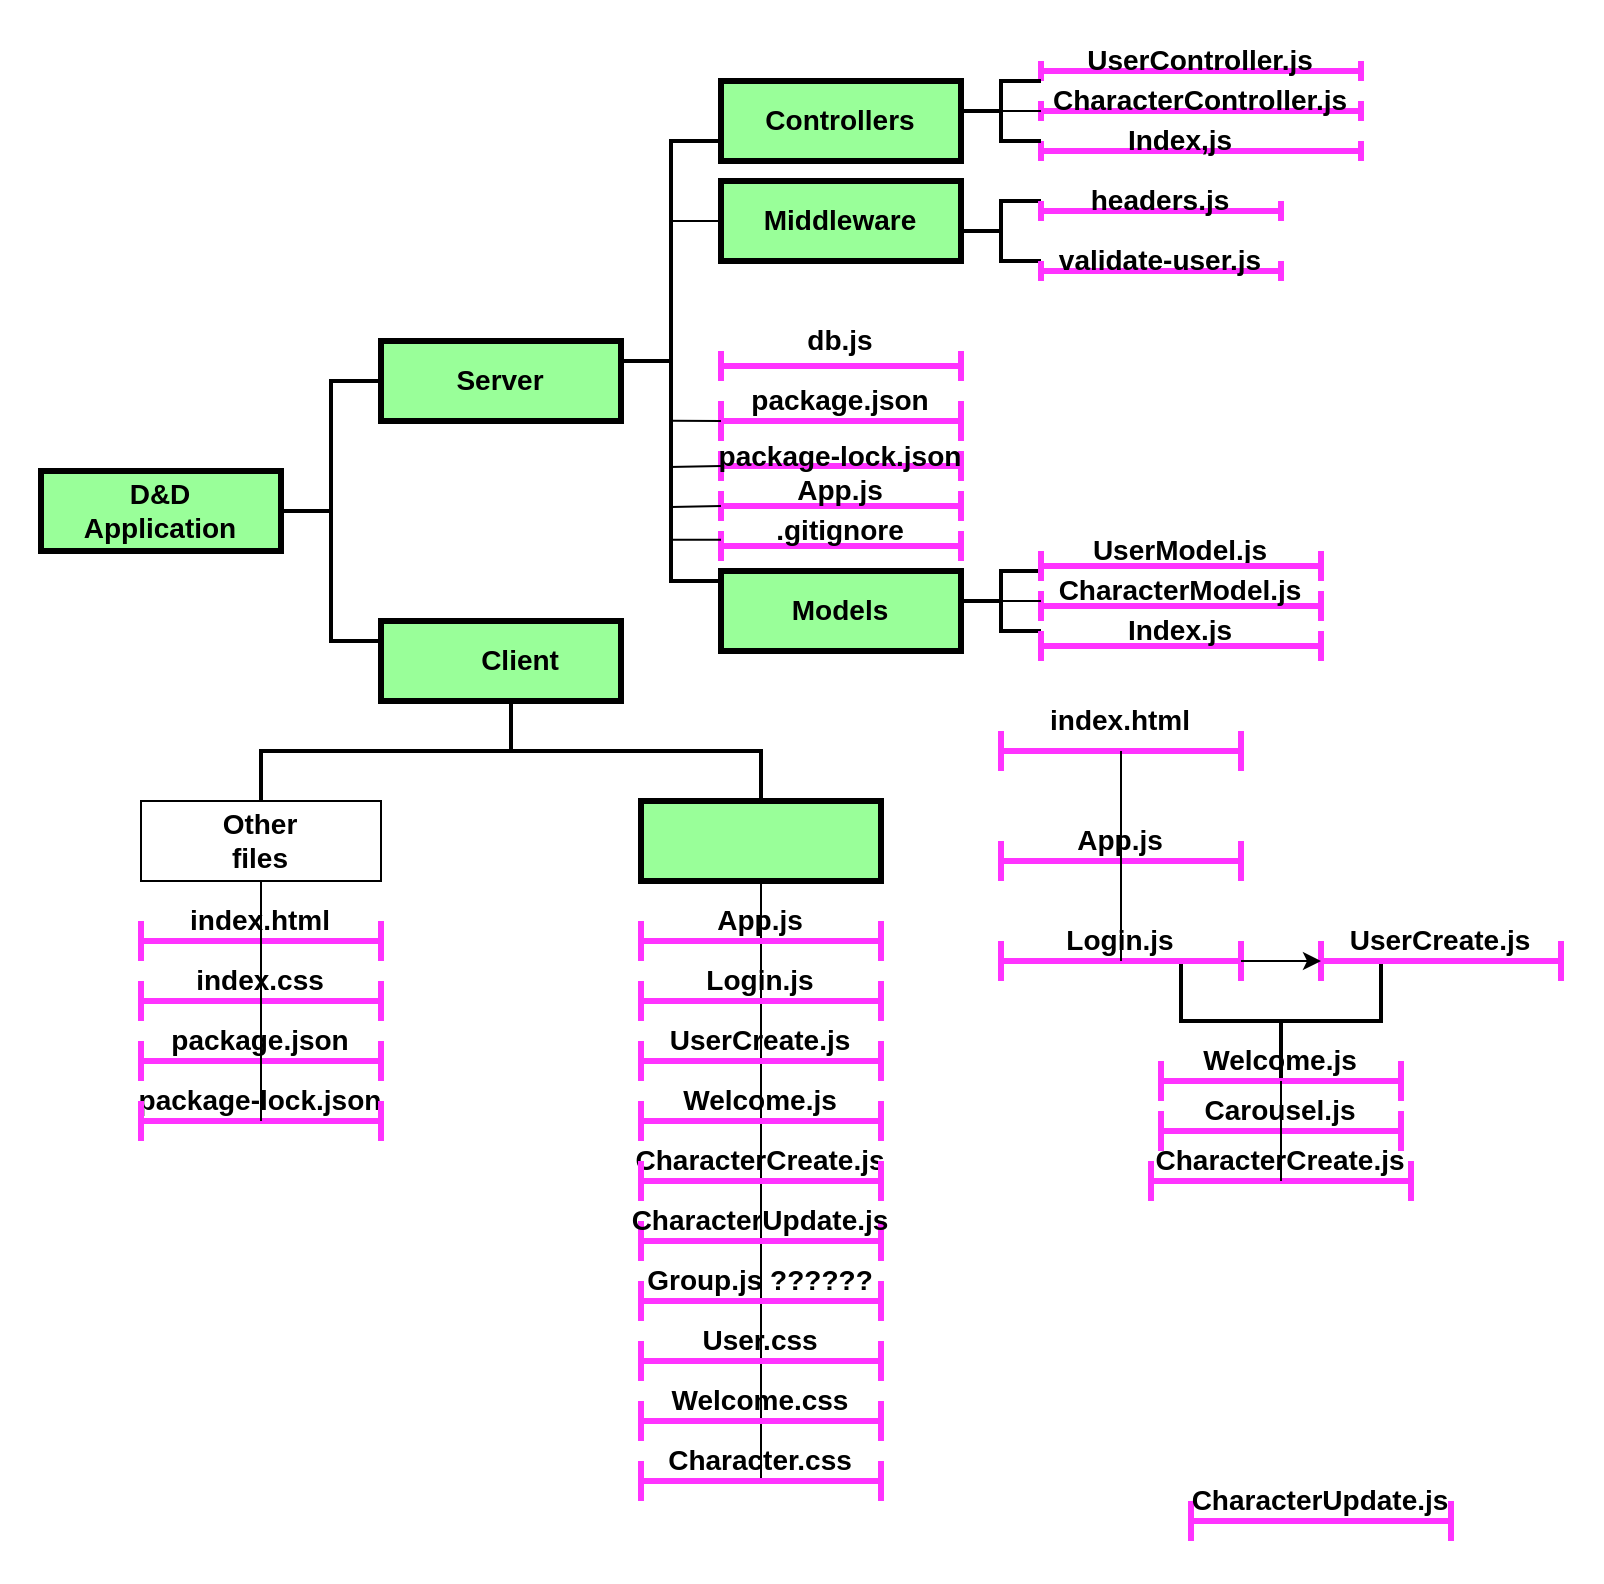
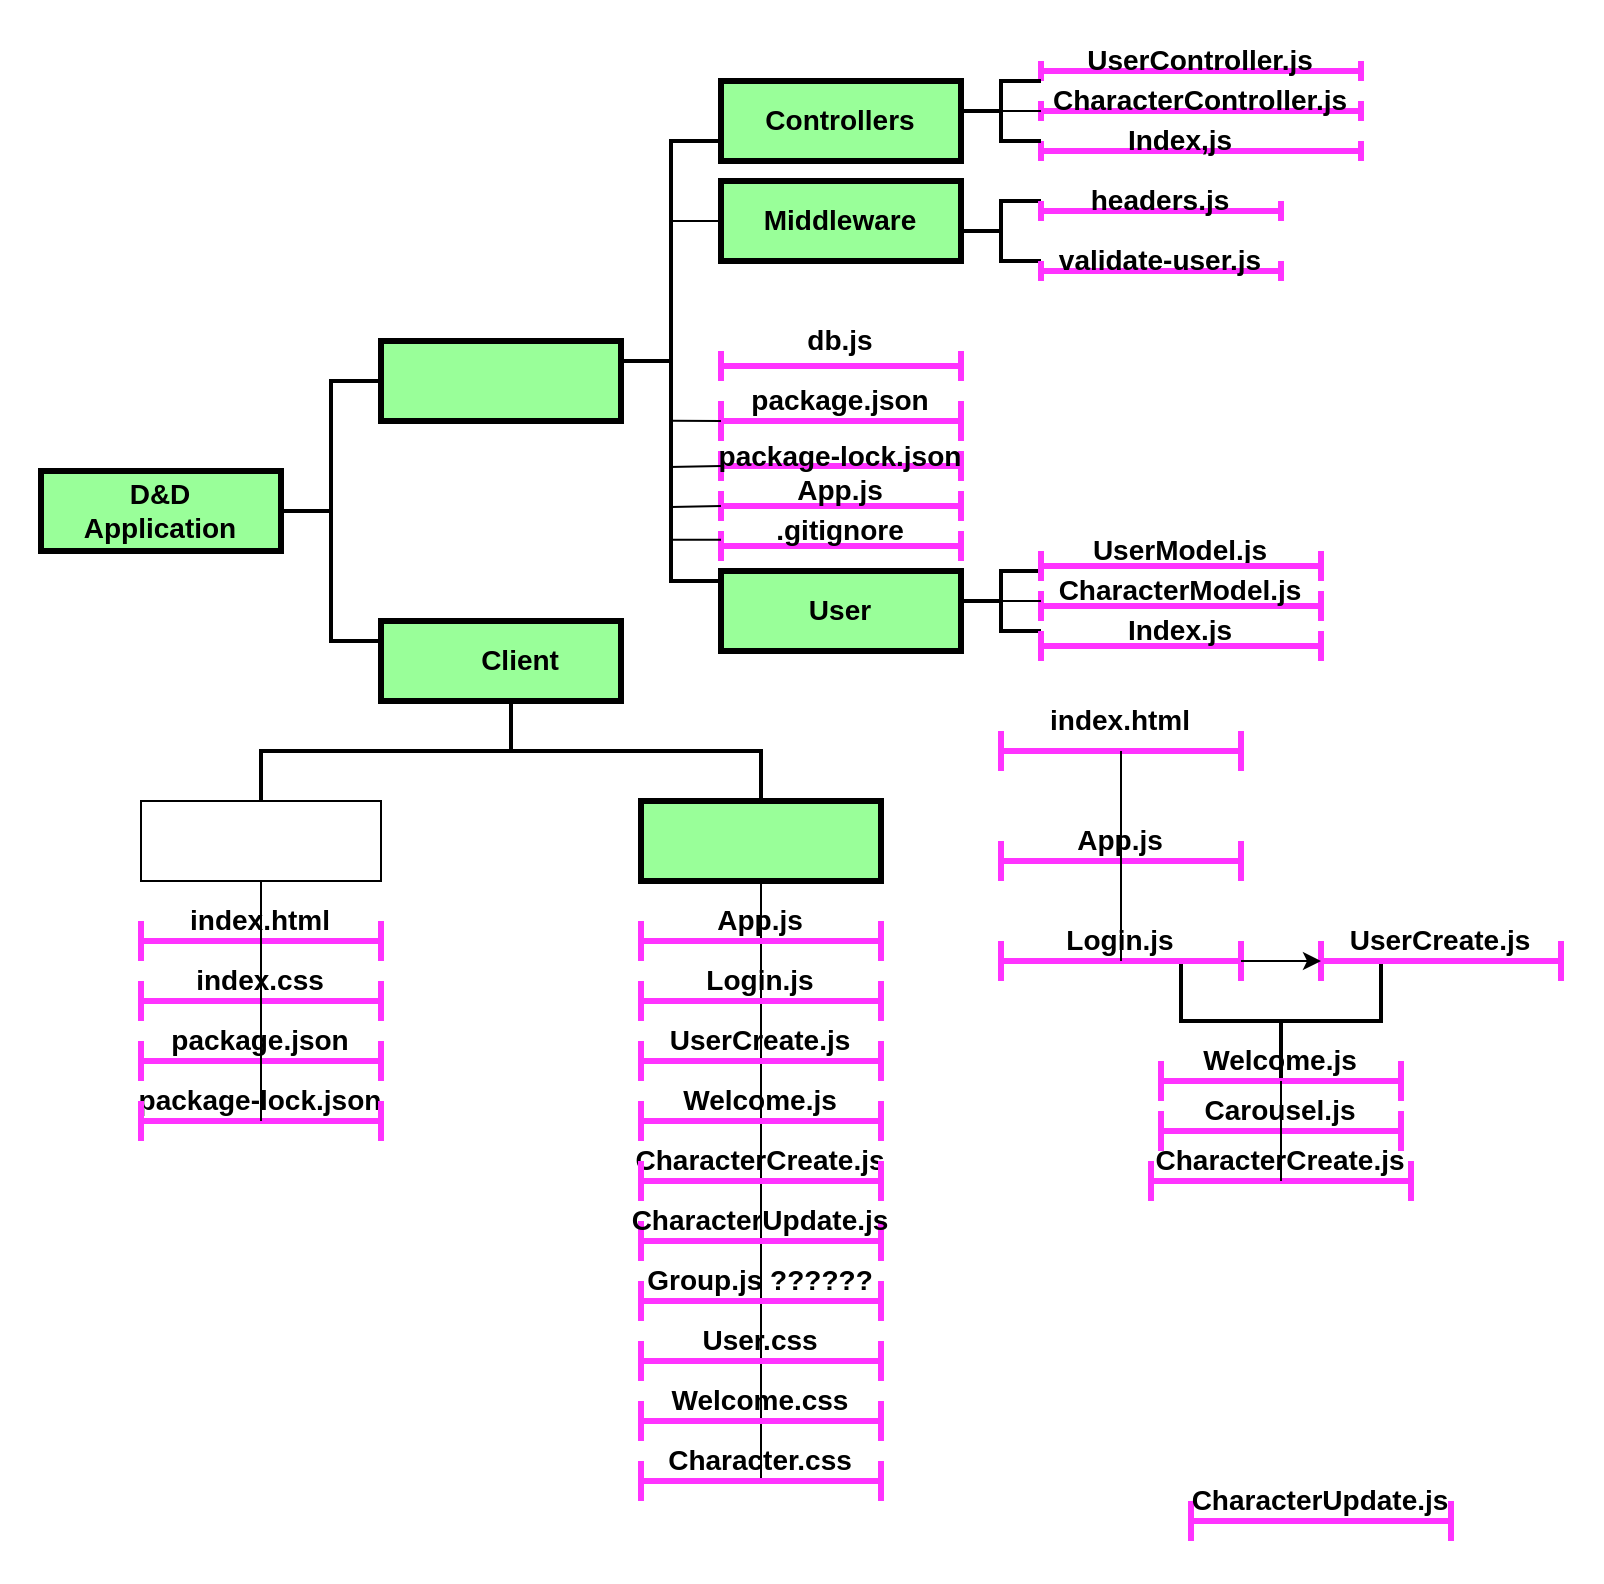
- <mxCell id="12" value="Server" style="text;html=1;strokeColor=none;fillColor=none;align=center;verticalAlign=middle;whiteSpace=wrap;rounded=0;fontStyle=1;fontSize=14;" parent="1" vertex="1"><mxGeometry x="230" y="180" width="40" height="20" as="geometry" /></mxCell>
- <mxCell id="20" value="Models" style="text;html=1;strokeColor=none;fillColor=none;align=center;verticalAlign=middle;whiteSpace=wrap;rounded=0;fontStyle=1;fontSize=14;" parent="1" vertex="1"><mxGeometry x="400" y="295" width="40" height="20" as="geometry" /></mxCell>
+ <mxCell id="20" value="User" style="text;html=1;strokeColor=none;fillColor=none;align=center;verticalAlign=middle;whiteSpace=wrap;rounded=0;fontStyle=1;fontSize=14;" parent="1" vertex="1"><mxGeometry x="400" y="295" width="40" height="20" as="geometry" /></mxCell>
- <mxCell id="22" value="Other files" style="text;html=1;strokeColor=none;fillColor=none;align=center;verticalAlign=middle;whiteSpace=wrap;rounded=0;fontStyle=1;fontSize=14;" parent="1" vertex="1"><mxGeometry x="95" y="410" width="70" height="20" as="geometry" /></mxCell>
